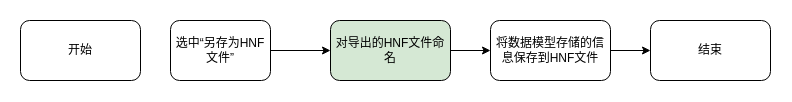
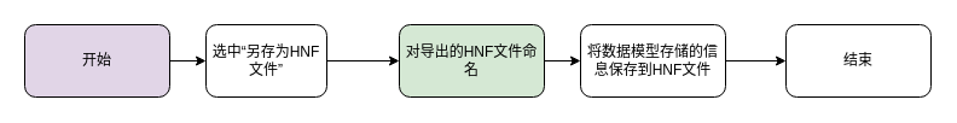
- <mxCell id="3" value="开始" style="rounded=1;whiteSpace=wrap;html=1;" vertex="1" parent="1"><mxGeometry x="20" y="20" width="120" height="60" as="geometry" /></mxCell>
+ <mxCell id="3" value="开始" style="rounded=1;whiteSpace=wrap;html=1;fillColor=#e1d5e7;" vertex="1" parent="1"><mxGeometry x="20" y="20" width="120" height="60" as="geometry" /></mxCell>
+ <mxCell id="2" value="" style="edgeStyle=orthogonalEdgeStyle;rounded=0;orthogonalLoop=1;jettySize=auto;html=1;" edge="1" parent="1" source="3" target="5"><mxGeometry relative="1" as="geometry" /></mxCell>
- <mxCell id="9" value="将数据模型存储的信息保存到HNF文件" style="rounded=1;whiteSpace=wrap;html=1;" vertex="1" parent="1"><mxGeometry x="490" y="20" width="120" height="60" as="geometry" /></mxCell>
+ <mxCell id="9" value="将数据模型存储的信息保存到HNF文件" style="rounded=1;whiteSpace=wrap;html=1;" vertex="1" parent="1"><mxGeometry x="480" y="20" width="120" height="60" as="geometry" /></mxCell>
